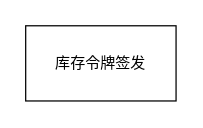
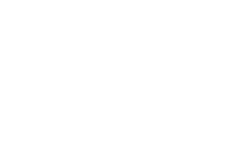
- <mxCell id="2" value="库存令牌签发" style="rounded=0;whiteSpace=wrap;html=1;" vertex="1" parent="1"><mxGeometry x="20" y="20" width="120" height="60" as="geometry" /></mxCell>
